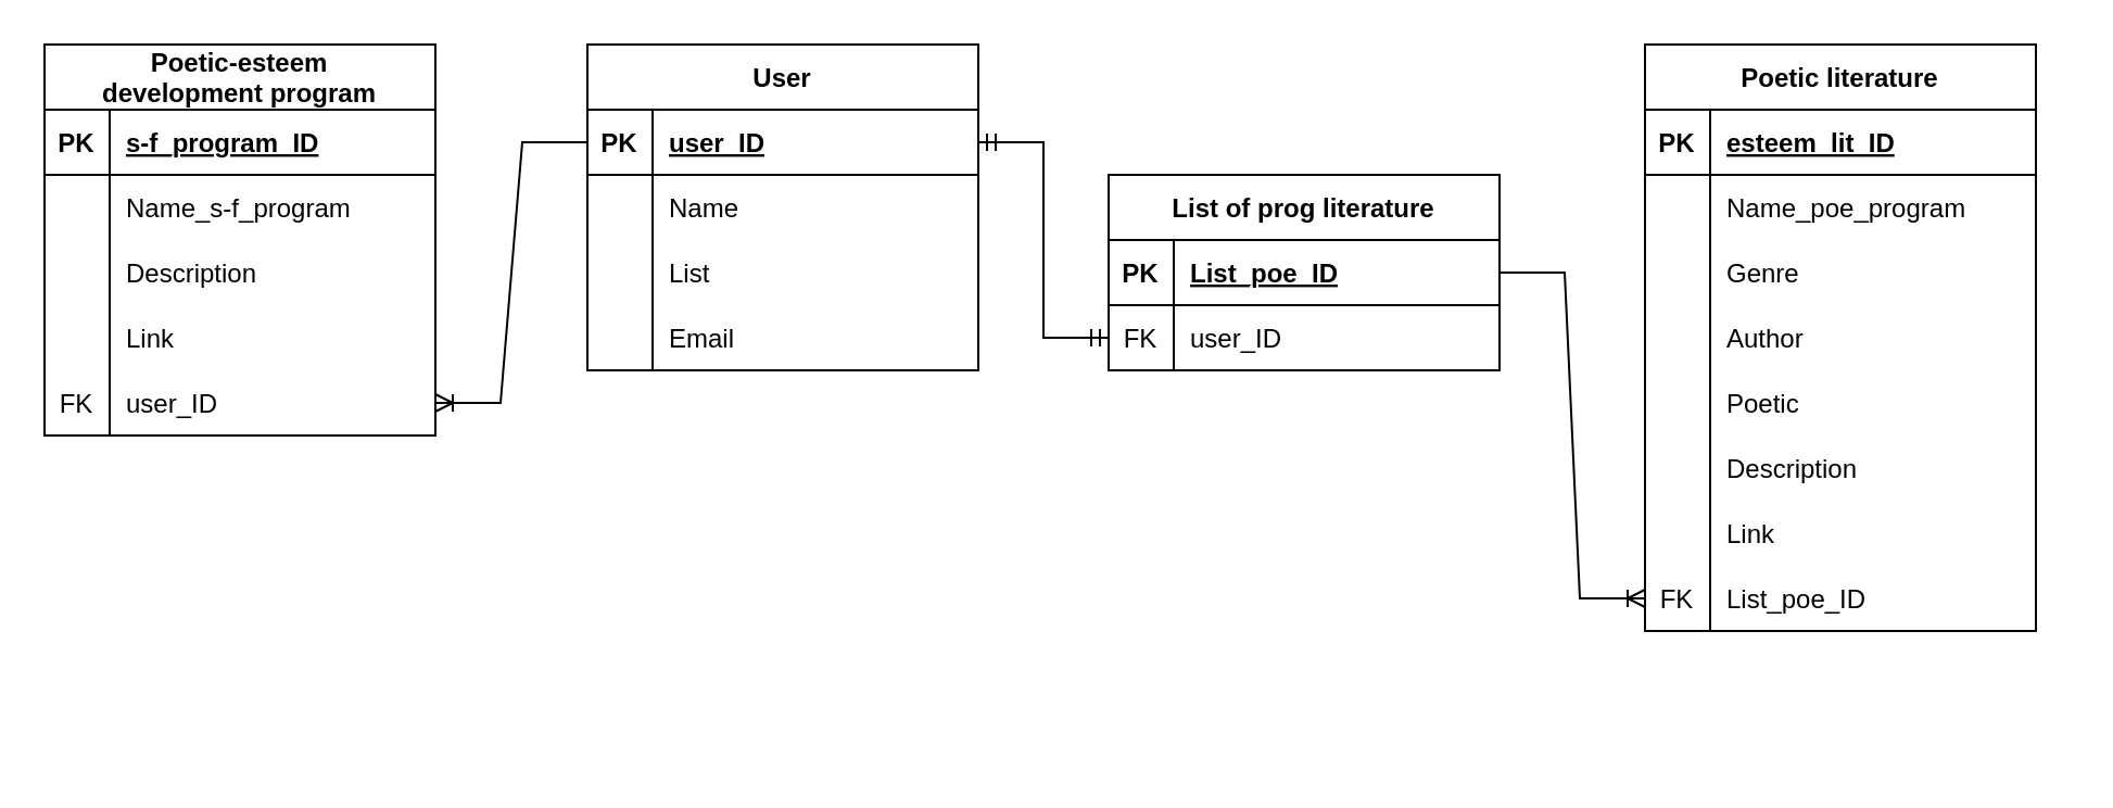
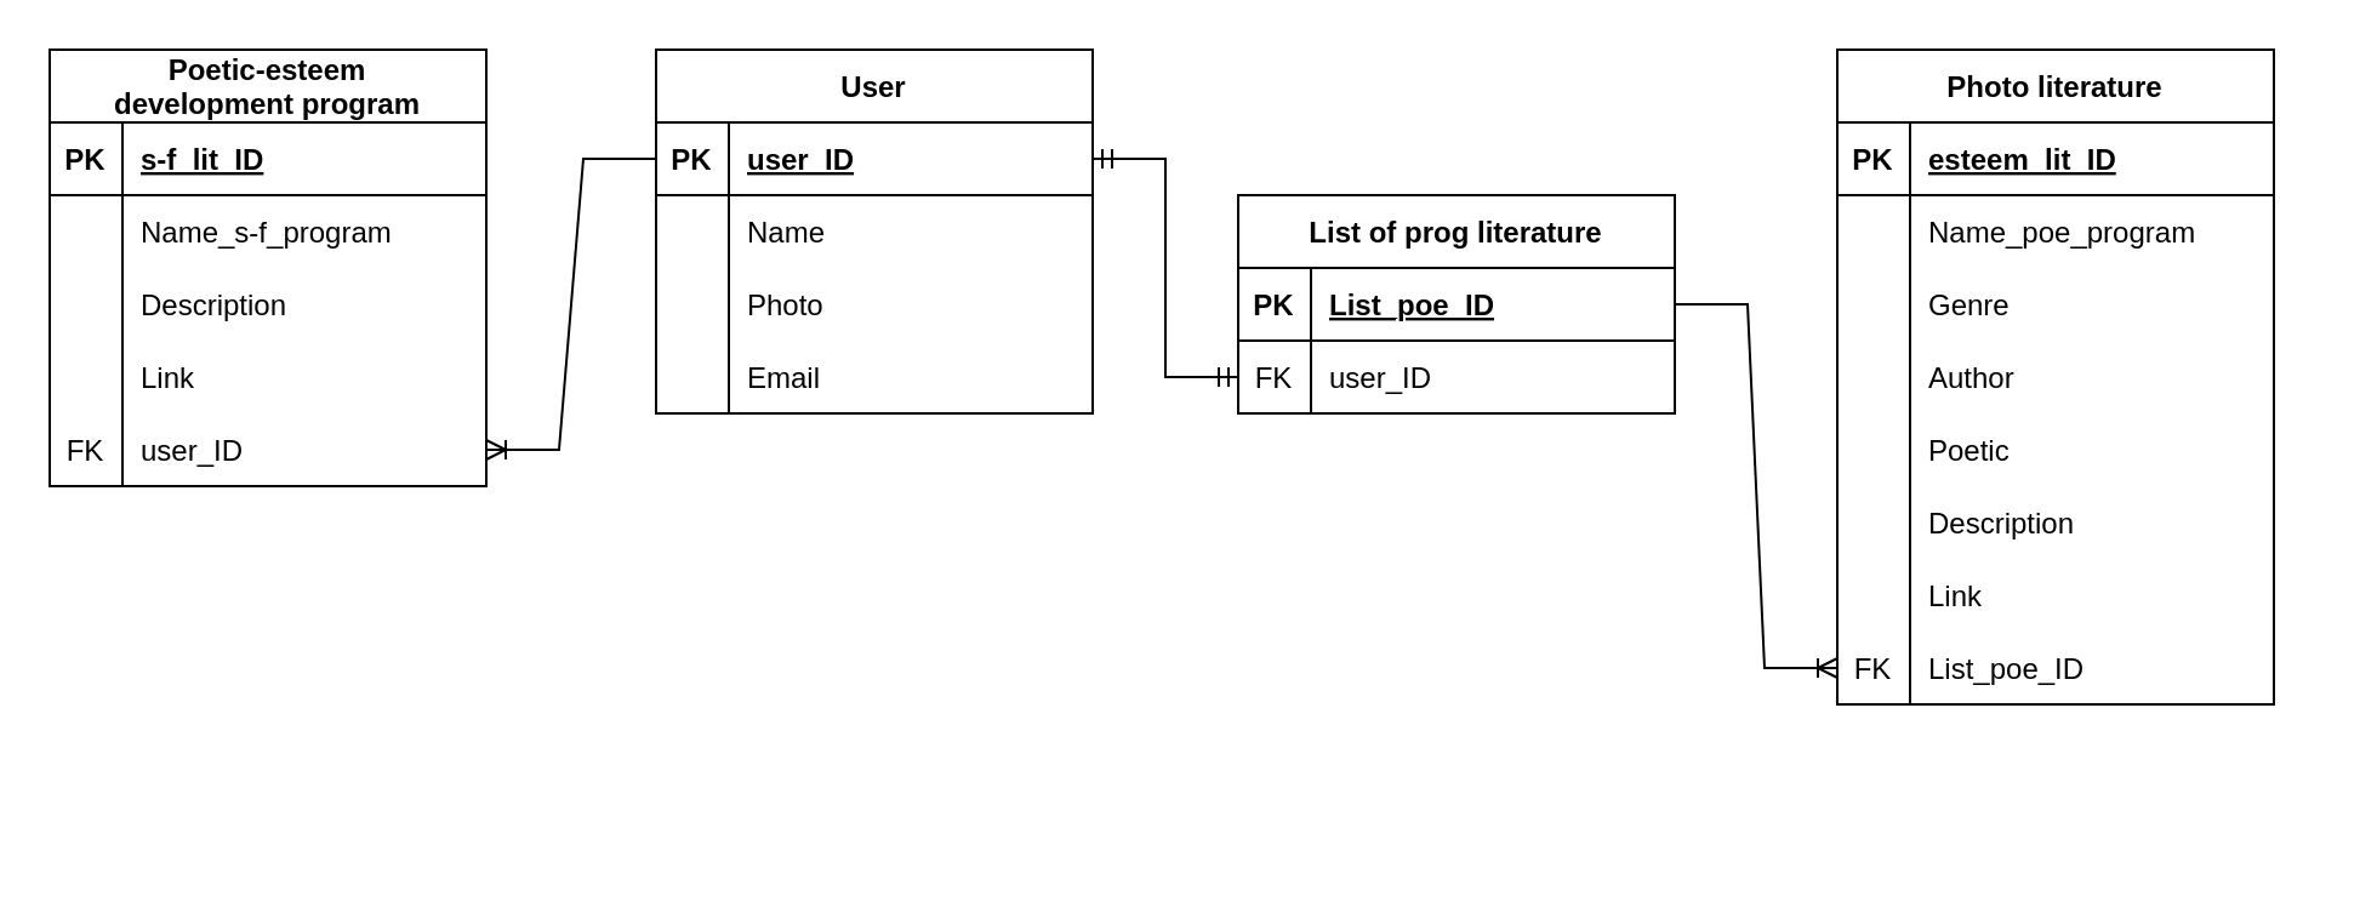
- <mxCell id="43" value="Poetic literature" style="shape=table;startSize=30;container=1;collapsible=1;childLayout=tableLayout;fixedRows=1;rowLines=0;fontStyle=1;align=center;resizeLast=1;" vertex="1" parent="1"><mxGeometry x="757" y="20" width="180" height="270" as="geometry" /></mxCell>
+ <mxCell id="43" value="Photo literature" style="shape=table;startSize=30;container=1;collapsible=1;childLayout=tableLayout;fixedRows=1;rowLines=0;fontStyle=1;align=center;resizeLast=1;" vertex="1" parent="1"><mxGeometry x="757" y="20" width="180" height="270" as="geometry" /></mxCell>
- <mxCell id="18" value="s-f_program_ID" style="shape=partialRectangle;connectable=0;fillColor=none;top=0;left=0;bottom=0;right=0;align=left;spacingLeft=6;fontStyle=5;overflow=hidden;" vertex="1" parent="16"><mxGeometry x="30" width="150" height="30" as="geometry"><mxRectangle width="150" height="30" as="alternateBounds" /></mxGeometry></mxCell>
+ <mxCell id="18" value="s-f_lit_ID" style="shape=partialRectangle;connectable=0;fillColor=none;top=0;left=0;bottom=0;right=0;align=left;spacingLeft=6;fontStyle=5;overflow=hidden;" vertex="1" parent="16"><mxGeometry x="30" width="150" height="30" as="geometry"><mxRectangle width="150" height="30" as="alternateBounds" /></mxGeometry></mxCell>
- <mxCell id="11" value="List" style="shape=partialRectangle;connectable=0;fillColor=none;top=0;left=0;bottom=0;right=0;align=left;spacingLeft=6;overflow=hidden;" vertex="1" parent="9"><mxGeometry x="30" width="150" height="30" as="geometry"><mxRectangle width="150" height="30" as="alternateBounds" /></mxGeometry></mxCell>
+ <mxCell id="11" value="Photo" style="shape=partialRectangle;connectable=0;fillColor=none;top=0;left=0;bottom=0;right=0;align=left;spacingLeft=6;overflow=hidden;" vertex="1" parent="9"><mxGeometry x="30" width="150" height="30" as="geometry"><mxRectangle width="150" height="30" as="alternateBounds" /></mxGeometry></mxCell>
